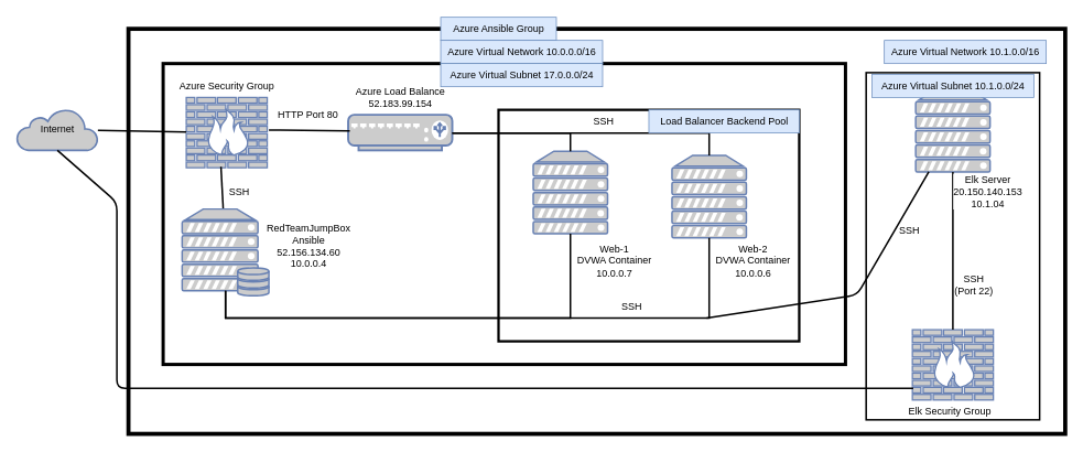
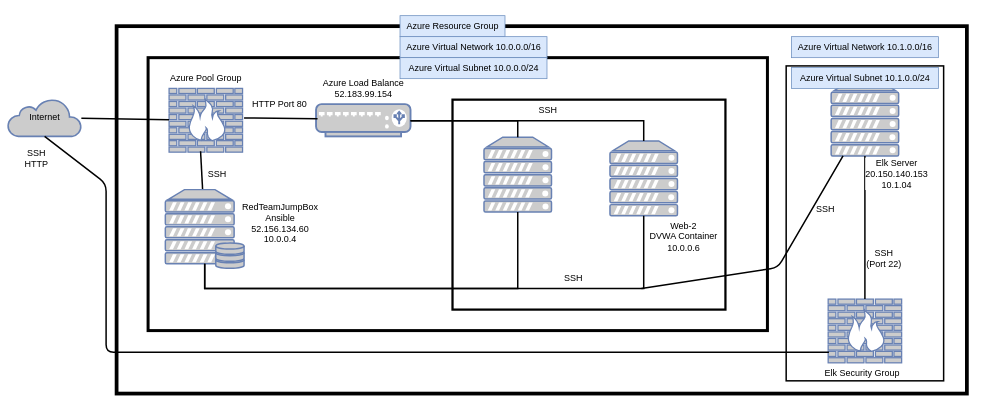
- <mxCell id="6" value="Azure Ansible Group" style="text;html=1;resizable=0;autosize=1;align=center;verticalAlign=middle;points=[];fillColor=#dae8fc;strokeColor=#6c8ebf;rounded=0;" parent="1" vertex="1"><mxGeometry x="533" y="20" width="140" height="28" as="geometry" /></mxCell>
+ <mxCell id="6" value="Azure Resource Group" style="text;html=1;resizable=0;autosize=1;align=center;verticalAlign=middle;points=[];fillColor=#dae8fc;strokeColor=#6c8ebf;rounded=0;" parent="1" vertex="1"><mxGeometry x="533" y="20" width="140" height="28" as="geometry" /></mxCell>
- <mxCell id="40" value="Azure Virtual Network 10.1.0.0/16" style="text;html=1;resizable=0;autosize=1;align=center;verticalAlign=middle;points=[];fillColor=#dae8fc;strokeColor=#6c8ebf;rounded=0;" vertex="1" parent="1"><mxGeometry x="1070" y="48" width="196" height="28" as="geometry" /></mxCell>
+ <mxCell id="40" value="Azure Virtual Network 10.1.0.0/16" style="text;html=1;resizable=0;autosize=1;align=center;verticalAlign=middle;points=[];fillColor=#dae8fc;strokeColor=#6c8ebf;rounded=0;" vertex="1" parent="1"><mxGeometry x="1055" y="48" width="196" height="28" as="geometry" /></mxCell>
- <mxCell id="30" value="Azure Virtual Subnet 17.0.0.0/24" style="text;html=1;resizable=0;autosize=1;align=center;verticalAlign=middle;points=[];fillColor=#dae8fc;strokeColor=#6c8ebf;rounded=0;" parent="1" vertex="1"><mxGeometry x="533" y="76" width="196" height="28" as="geometry" /></mxCell>
+ <mxCell id="30" value="Azure Virtual Subnet 10.0.0.0/24" style="text;html=1;resizable=0;autosize=1;align=center;verticalAlign=middle;points=[];fillColor=#dae8fc;strokeColor=#6c8ebf;rounded=0;" parent="1" vertex="1"><mxGeometry x="533" y="76" width="196" height="28" as="geometry" /></mxCell>
- <mxCell id="11" value="Azure Security Group" style="text;html=1;resizable=0;autosize=1;align=center;verticalAlign=middle;points=[];fillColor=none;strokeColor=none;rounded=0;" parent="1" vertex="1"><mxGeometry x="204" y="90" width="140" height="28" as="geometry" /></mxCell>
+ <mxCell id="11" value="Azure Pool Group" style="text;html=1;resizable=0;autosize=1;align=center;verticalAlign=middle;points=[];fillColor=none;strokeColor=none;rounded=0;" parent="1" vertex="1"><mxGeometry x="204" y="90" width="140" height="28" as="geometry" /></mxCell>
- <mxCell id="29" value="Load Balancer Backend Pool" style="text;html=1;resizable=0;autosize=1;align=center;verticalAlign=middle;points=[];fillColor=#dae8fc;strokeColor=#6c8ebf;rounded=0;" parent="1" vertex="1"><mxGeometry x="785" y="132" width="182" height="28" as="geometry" /></mxCell>
- <mxCell id="2" value="&lt;font color=&quot;#000000&quot;&gt;Internet&lt;/font&gt;" style="html=1;outlineConnect=0;fillColor=#CCCCCC;strokeColor=#6881B3;gradientColor=none;gradientDirection=north;strokeWidth=2;shape=mxgraph.networks.cloud;fontColor=#ffffff;" parent="1" vertex="1"><mxGeometry x="20" y="131" width="98" height="50" as="geometry" /></mxCell>
+ <mxCell id="2" value="&lt;font color=&quot;#000000&quot;&gt;Internet&lt;/font&gt;" style="html=1;outlineConnect=0;fillColor=#CCCCCC;strokeColor=#6881B3;gradientColor=none;gradientDirection=north;strokeWidth=2;shape=mxgraph.networks.cloud;fontColor=#ffffff;" parent="1" vertex="1"><mxGeometry x="10" y="131" width="98" height="50" as="geometry" /></mxCell>
+ <mxCell id="9" value="SSH&lt;br&gt;HTTP" style="text;html=1;resizable=0;autosize=1;align=center;verticalAlign=middle;points=[];fillColor=none;strokeColor=none;rounded=0;" parent="1" vertex="1"><mxGeometry x="20" y="189" width="56" height="42" as="geometry" /></mxCell>
- <mxCell id="27" value="Web-1&lt;br&gt;DVWA Container&lt;br&gt;10.0.0.7" style="text;html=1;resizable=0;autosize=1;align=center;verticalAlign=middle;points=[];fillColor=none;strokeColor=none;rounded=0;" parent="1" vertex="1"><mxGeometry x="687" y="287" width="112" height="56" as="geometry" /></mxCell>
